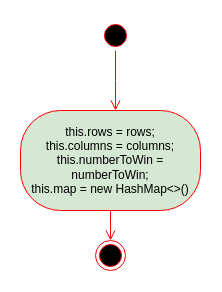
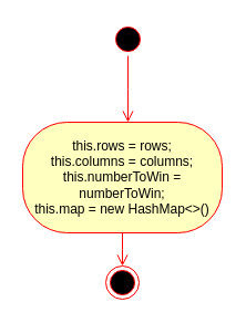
- <mxCell id="4" value="this.rows = rows;&lt;br&gt;this.columns = columns;&lt;br&gt;this.numberToWin = numberToWin;&lt;br&gt;this.map = new HashMap&amp;lt;&amp;gt;()" style="rounded=1;whiteSpace=wrap;html=1;arcSize=40;fontColor=#000000;fillColor=#d5e8d4;strokeColor=#ff0000;" vertex="1" parent="1"><mxGeometry x="20" y="110" width="180" height="100" as="geometry" /></mxCell>
+ <mxCell id="4" value="this.rows = rows;&lt;br&gt;this.columns = columns;&lt;br&gt;this.numberToWin = numberToWin;&lt;br&gt;this.map = new HashMap&amp;lt;&amp;gt;()" style="rounded=1;whiteSpace=wrap;html=1;arcSize=40;fontColor=#000000;fillColor=#ffffc0;strokeColor=#ff0000;" vertex="1" parent="1"><mxGeometry x="20" y="110" width="180" height="100" as="geometry" /></mxCell>
